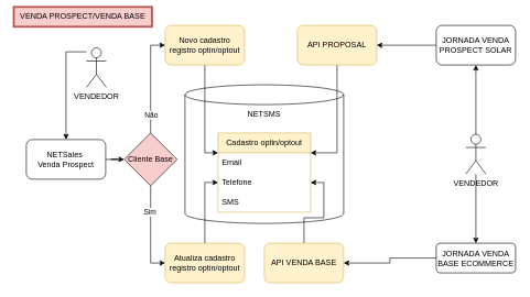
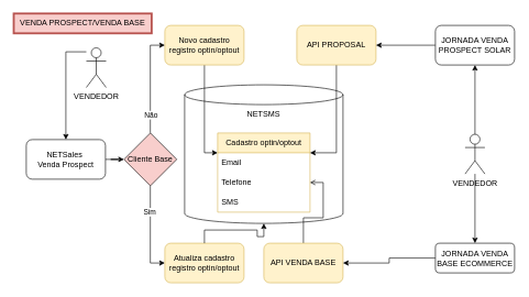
- <mxCell id="31" value="VENDA PROSPECT/VENDA BASE" style="text;html=1;align=center;verticalAlign=middle;whiteSpace=wrap;rounded=0;fillColor=#f8cecc;strokeColor=#b85450;strokeWidth=3;" vertex="1" parent="1"><mxGeometry x="20" y="10" width="209" height="30" as="geometry" /></mxCell>
+ <mxCell id="31" value="VENDA PROSPECT/VENDA BASE" style="text;html=1;align=center;verticalAlign=middle;whiteSpace=wrap;rounded=0;fillColor=#f8cecc;strokeColor=#b85450;strokeWidth=3;" vertex="1" parent="1"><mxGeometry x="20" y="20" width="209" height="30" as="geometry" /></mxCell>
- <mxCell id="19" style="edgeStyle=orthogonalEdgeStyle;rounded=0;orthogonalLoop=1;jettySize=auto;html=1;entryX=0;entryY=0.5;entryDx=0;entryDy=0;" edge="1" parent="1" source="18" target="11"><mxGeometry relative="1" as="geometry" /></mxCell>
+ <mxCell id="19" style="edgeStyle=orthogonalEdgeStyle;rounded=0;orthogonalLoop=1;jettySize=auto;html=1;" edge="1" parent="1" source="18" target="2"><mxGeometry relative="1" as="geometry" /></mxCell>
- <mxCell id="22" style="edgeStyle=orthogonalEdgeStyle;rounded=0;orthogonalLoop=1;jettySize=auto;html=1;entryX=1;entryY=0.5;entryDx=0;entryDy=0;" edge="1" parent="1" source="23" target="11"><mxGeometry relative="1" as="geometry" /></mxCell>
+ <mxCell id="22" style="edgeStyle=orthogonalEdgeStyle;rounded=0;orthogonalLoop=1;jettySize=auto;html=1;entryX=1;entryY=0.5;entryDx=0;entryDy=0;endArrow=open;" edge="1" parent="1" source="23" target="11"><mxGeometry relative="1" as="geometry" /></mxCell>
